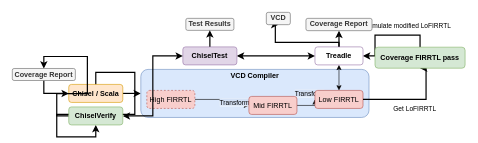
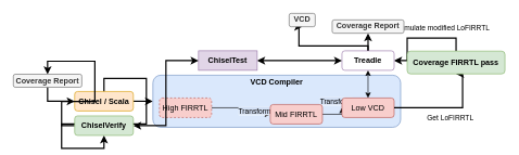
- <mxCell id="18" value="&lt;b&gt;Test Results&lt;/b&gt;" style="rounded=1;whiteSpace=wrap;html=1;fillColor=#f5f5f5;strokeColor=#666666;fontColor=#333333;" parent="1" vertex="1"><mxGeometry x="309" y="30" width="80" height="20" as="geometry" /></mxCell>
- <mxCell id="20" style="edgeStyle=orthogonalEdgeStyle;rounded=0;orthogonalLoop=1;jettySize=auto;html=1;startArrow=none;startFill=0;endArrow=classic;endFill=1;strokeWidth=2;exitX=0.5;exitY=0;exitDx=0;exitDy=0;entryX=0.5;entryY=1;entryDx=0;entryDy=0;" edge="1" parent="1" source="21" target="18"><mxGeometry relative="1" as="geometry"><mxPoint x="384" y="70" as="sourcePoint" /></mxGeometry></mxCell>
- <mxCell id="21" value="&lt;b&gt;ChiselTest&lt;/b&gt;" style="rounded=1;whiteSpace=wrap;html=1;fillColor=#e1d5e7;strokeColor=#9673a6;" vertex="1" parent="1"><mxGeometry x="304" y="77.5" width="90" height="30" as="geometry" /></mxCell>
+ <mxCell id="21" value="&lt;b&gt;ChiselTest&lt;/b&gt;" style="whiteSpace=wrap;html=1;fillColor=#e1d5e7;strokeColor=#9673a6;rounded=0;" vertex="1" parent="1"><mxGeometry x="304" y="77.5" width="90" height="30" as="geometry" /></mxCell>
- <mxCell id="11" value="Low FIRRTL" style="rounded=1;whiteSpace=wrap;html=1;fillColor=#f8cecc;strokeColor=#b85450;" parent="1" vertex="1"><mxGeometry x="524" y="150" width="80" height="30" as="geometry" /></mxCell>
+ <mxCell id="11" value="Low VCD" style="rounded=1;whiteSpace=wrap;html=1;fillColor=#f8cecc;strokeColor=#b85450;" parent="1" vertex="1"><mxGeometry x="524" y="150" width="80" height="30" as="geometry" /></mxCell>
